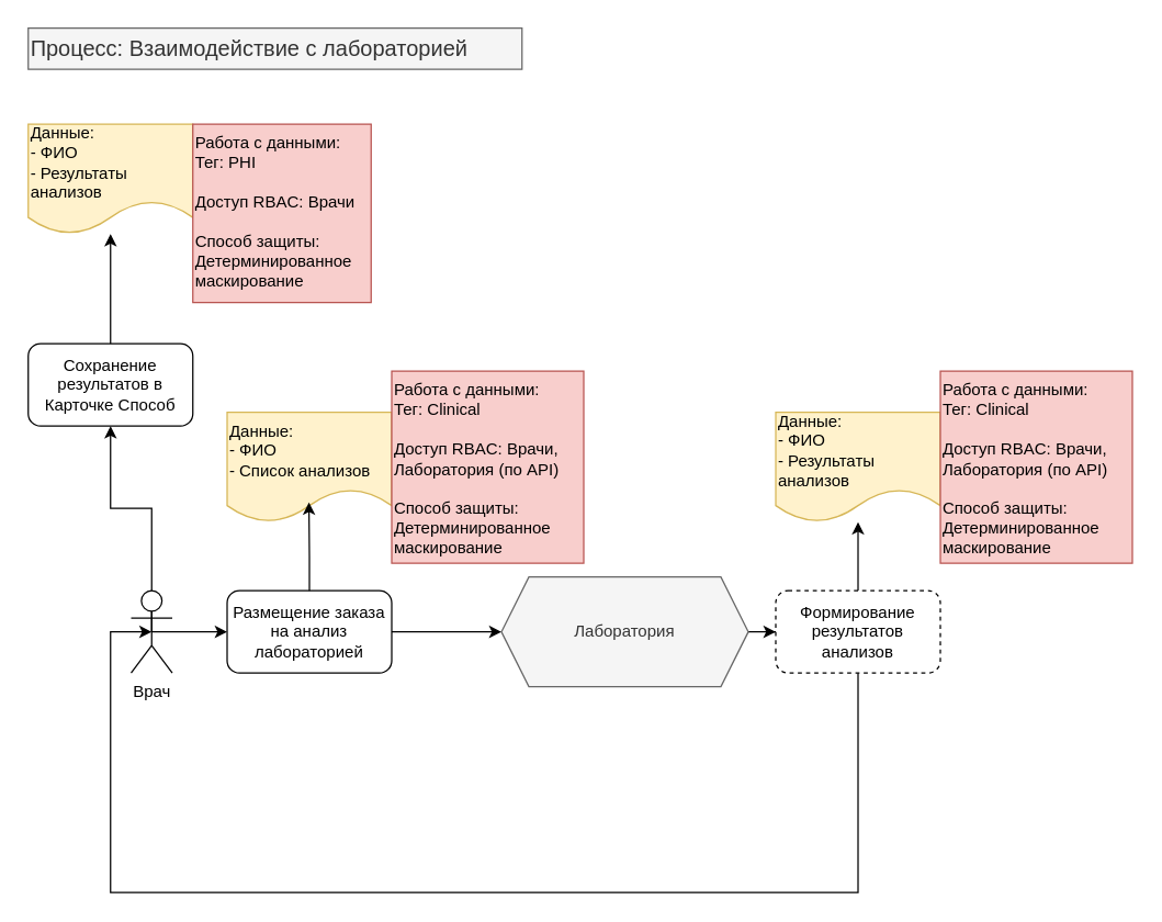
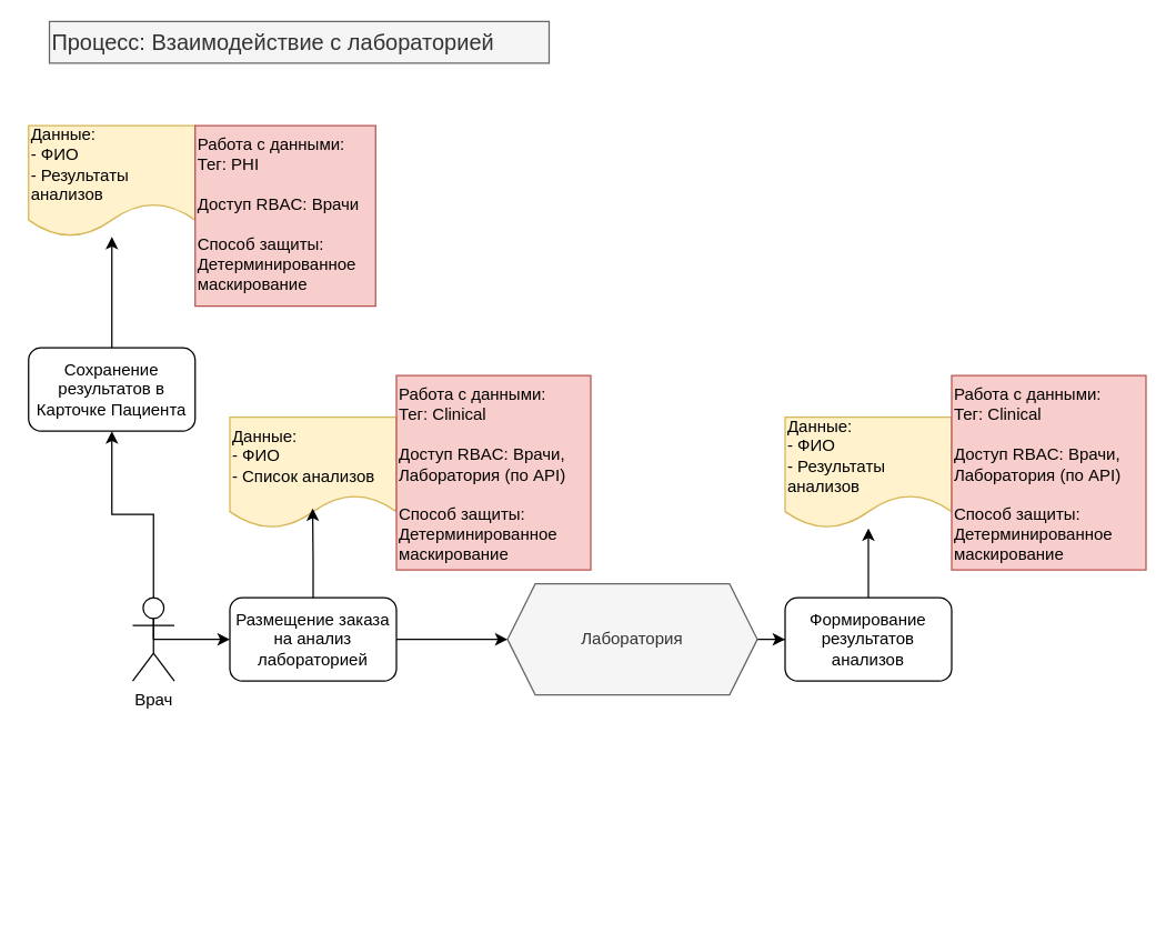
- <mxCell id="18" value="Процесс: Взаимодействие с лабораторией" style="text;html=1;align=left;verticalAlign=middle;whiteSpace=wrap;rounded=0;fontSize=16;fillColor=#f5f5f5;fontColor=#333333;strokeColor=#666666;" vertex="1" parent="1"><mxGeometry x="20" y="20" width="360" height="30" as="geometry" /></mxCell>
+ <mxCell id="18" value="Процесс: Взаимодействие с лабораторией" style="text;html=1;align=left;verticalAlign=middle;whiteSpace=wrap;rounded=0;fontSize=16;fillColor=#f5f5f5;fontColor=#333333;strokeColor=#666666;" vertex="1" parent="1"><mxGeometry x="35" y="15" width="360" height="30" as="geometry" /></mxCell>
- <mxCell id="6" value="Сохранение результатов в Карточке Способ" style="rounded=1;whiteSpace=wrap;html=1;" vertex="1" parent="1"><mxGeometry x="20" y="250" width="120" height="60" as="geometry" /></mxCell>
+ <mxCell id="6" value="Сохранение результатов в Карточке Пациента" style="rounded=1;whiteSpace=wrap;html=1;" vertex="1" parent="1"><mxGeometry x="20" y="250" width="120" height="60" as="geometry" /></mxCell>
- <mxCell id="12" value="Формирование результатов анализов" style="rounded=1;whiteSpace=wrap;html=1;dashed=1;" vertex="1" parent="1"><mxGeometry x="565" y="430" width="120" height="60" as="geometry" /></mxCell>
+ <mxCell id="12" value="Формирование результатов анализов" style="rounded=1;whiteSpace=wrap;html=1;" vertex="1" parent="1"><mxGeometry x="565" y="430" width="120" height="60" as="geometry" /></mxCell>
- <mxCell id="13" style="edgeStyle=orthogonalEdgeStyle;rounded=0;orthogonalLoop=1;jettySize=auto;html=1;entryX=0.5;entryY=0.5;entryDx=0;entryDy=0;entryPerimeter=0;" edge="1" parent="1" source="12" target="4"><mxGeometry relative="1" as="geometry"><Array as="points"><mxPoint x="625" y="650" /><mxPoint x="80" y="650" /></Array></mxGeometry></mxCell>
